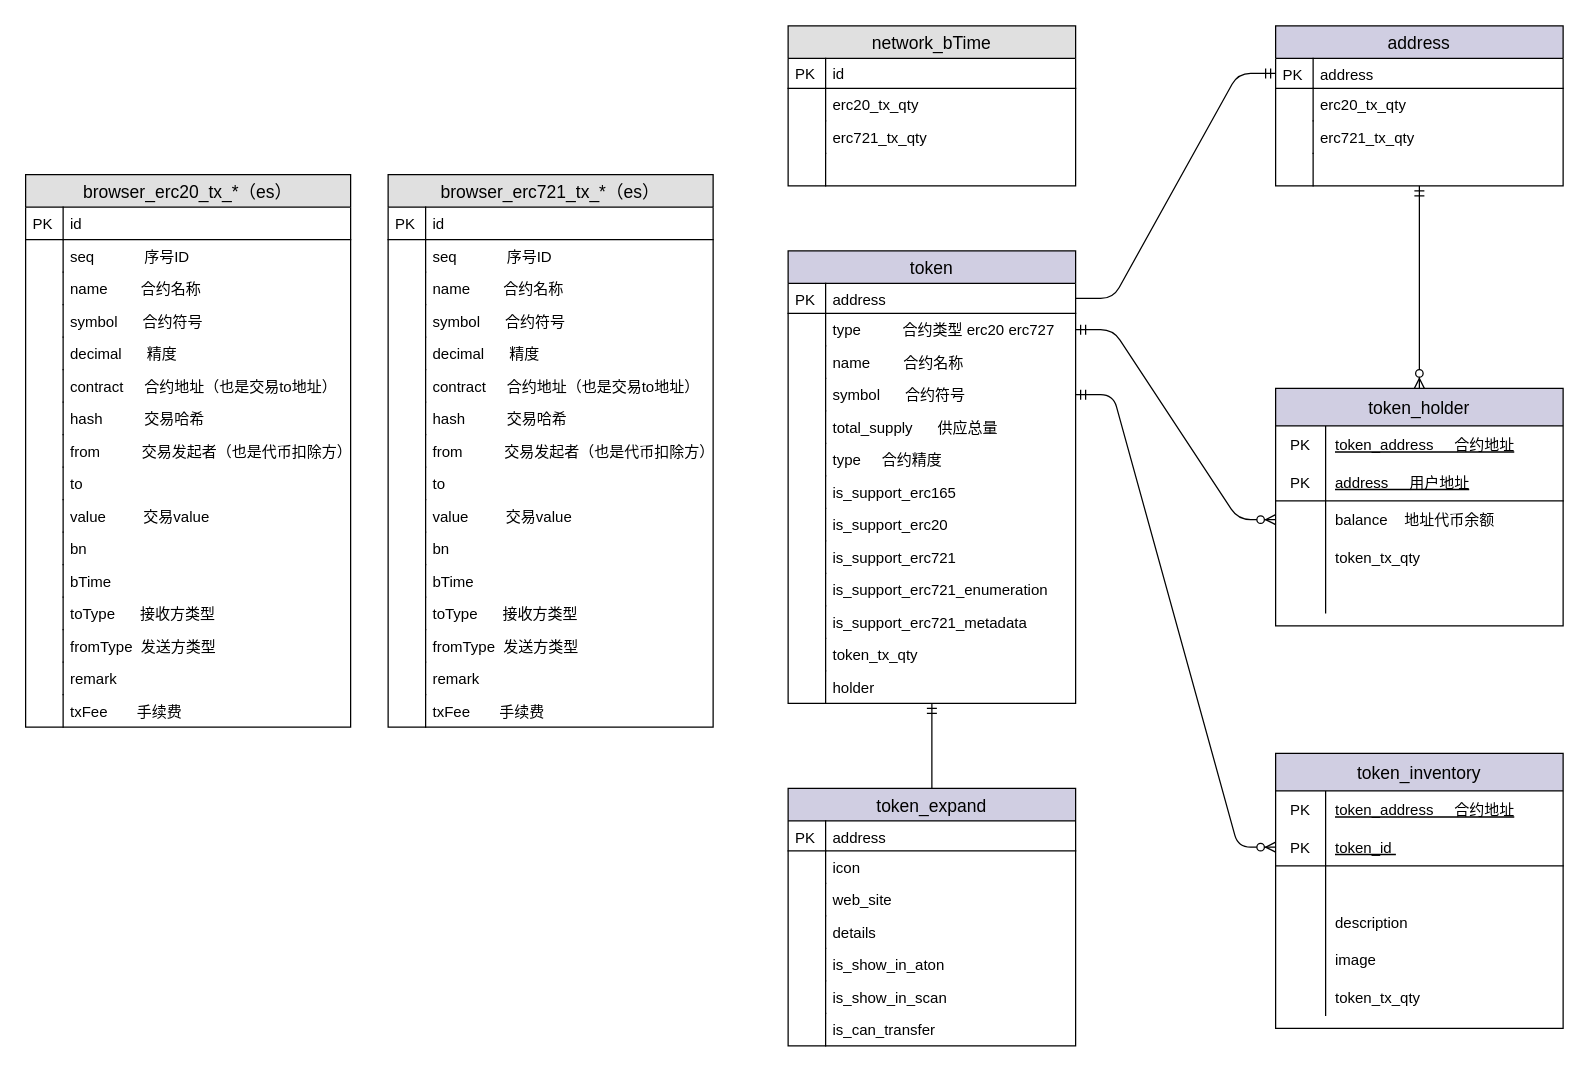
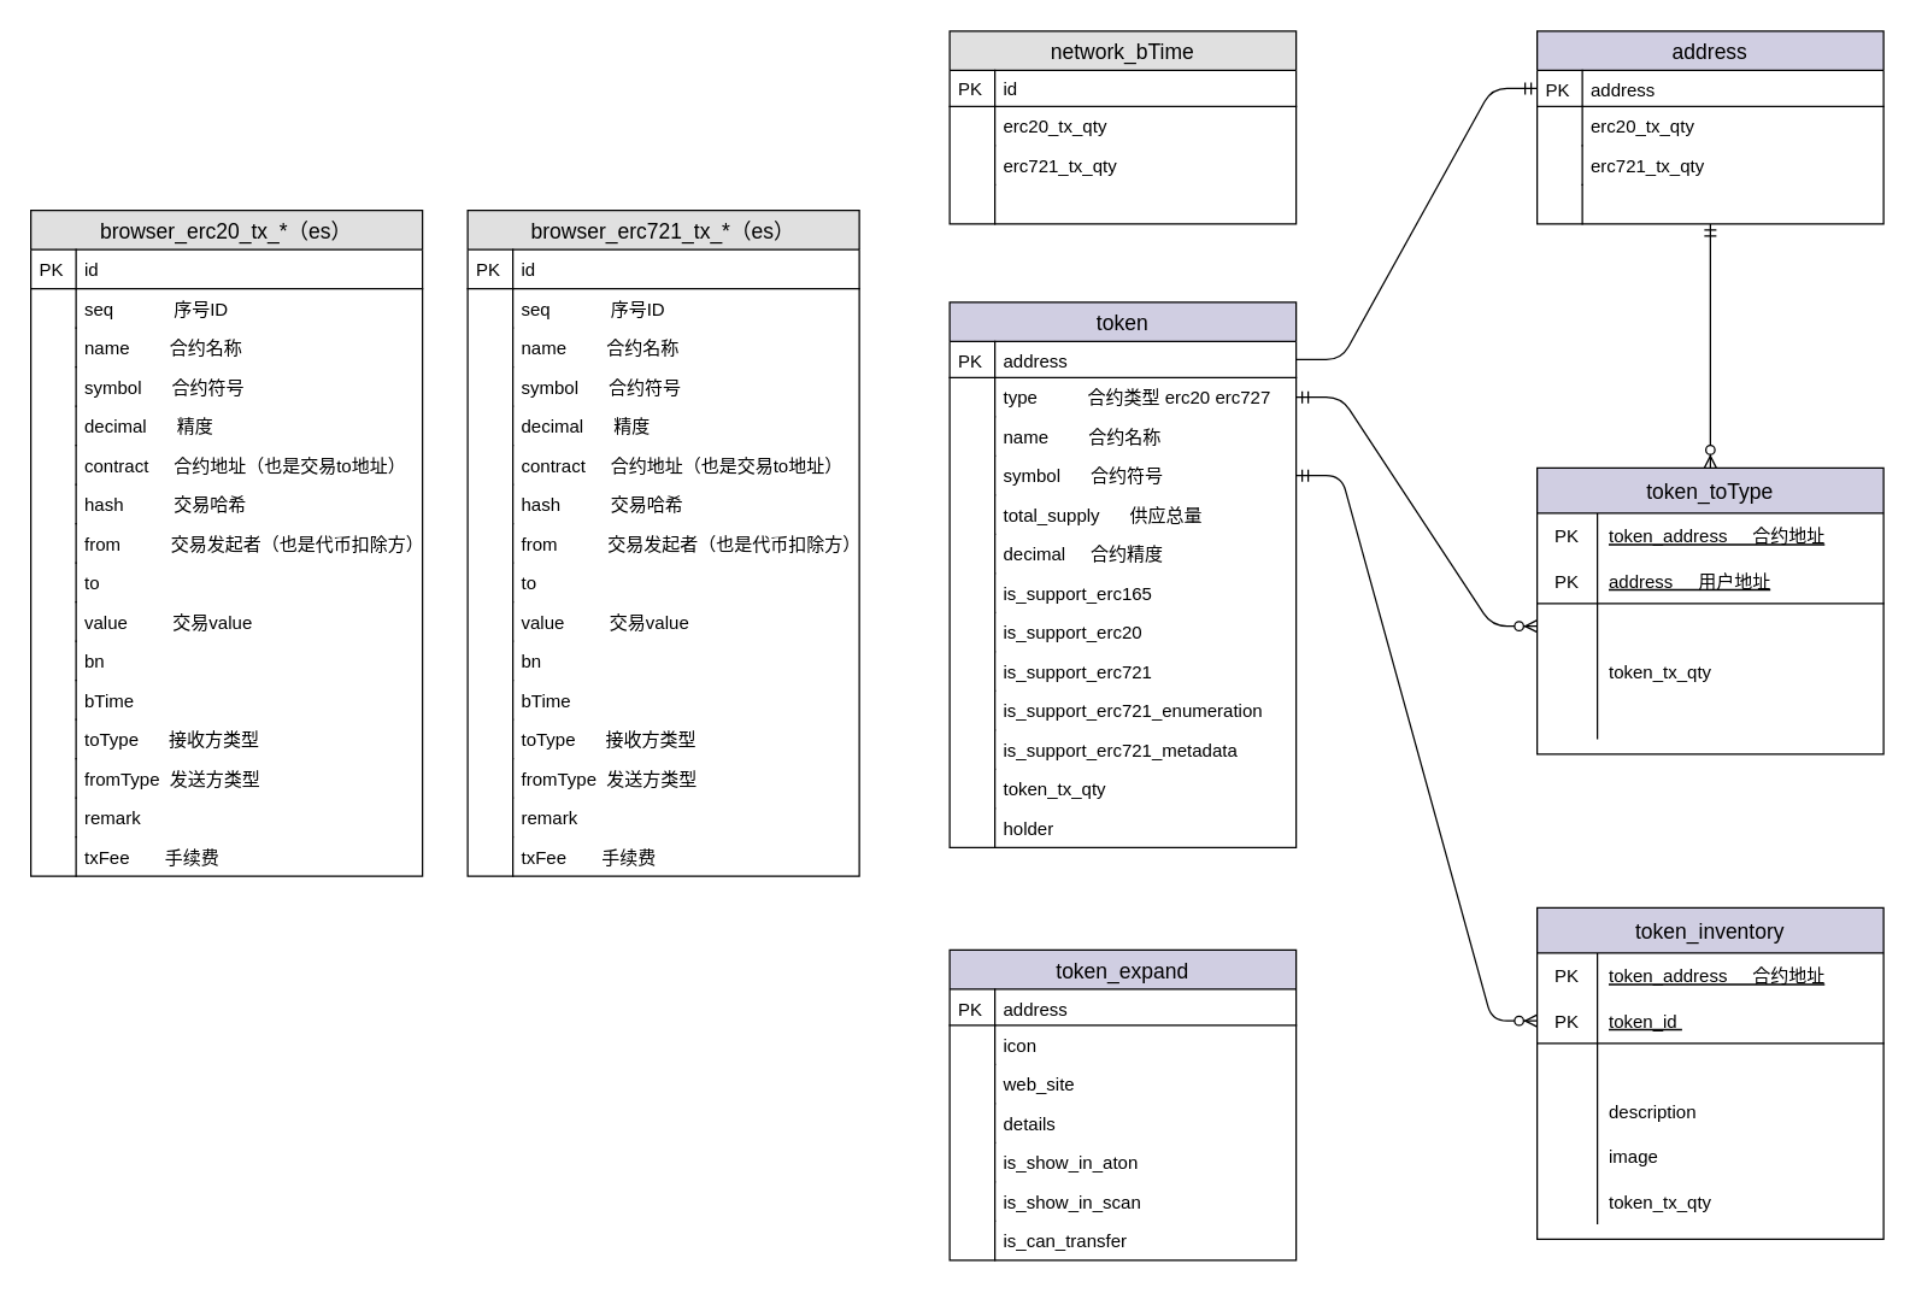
- <mxCell id="2" value="token_holder" style="shape=table;startSize=30;container=1;collapsible=1;childLayout=tableLayout;fixedRows=1;rowLines=0;fontStyle=0;align=center;resizeLast=1;fillColor=#D0CEE2;fontSize=14;" parent="1" vertex="1"><mxGeometry x="1020" y="310" width="230" height="190" as="geometry" /></mxCell>
+ <mxCell id="2" value="token_toType" style="shape=table;startSize=30;container=1;collapsible=1;childLayout=tableLayout;fixedRows=1;rowLines=0;fontStyle=0;align=center;resizeLast=1;fillColor=#D0CEE2;fontSize=14;" parent="1" vertex="1"><mxGeometry x="1020" y="310" width="230" height="190" as="geometry" /></mxCell>
- <mxCell id="70" value="type     合约精度" style="shape=partialRectangle;top=0;left=0;right=0;bottom=0;align=left;verticalAlign=top;fillColor=none;spacingLeft=34;spacingRight=4;overflow=hidden;rotatable=0;points=[[0,0.5],[1,0.5]];portConstraint=eastwest;dropTarget=0;fontSize=12;fontStyle=0" parent="59" vertex="1"><mxGeometry y="154" width="230" height="26" as="geometry" /></mxCell>
+ <mxCell id="70" value="decimal     合约精度" style="shape=partialRectangle;top=0;left=0;right=0;bottom=0;align=left;verticalAlign=top;fillColor=none;spacingLeft=34;spacingRight=4;overflow=hidden;rotatable=0;points=[[0,0.5],[1,0.5]];portConstraint=eastwest;dropTarget=0;fontSize=12;fontStyle=0" parent="59" vertex="1"><mxGeometry y="154" width="230" height="26" as="geometry" /></mxCell>
- <mxCell id="11" value="balance    地址代币余额" style="shape=partialRectangle;connectable=0;fillColor=none;top=0;left=0;bottom=0;right=0;align=left;spacingLeft=6;overflow=hidden;" parent="9" vertex="1"><mxGeometry x="40" width="190" height="30" as="geometry" /></mxCell>
- <mxCell id="57" value="" style="fontSize=12;html=1;endArrow=ERmandOne;startArrow=none;exitX=0.5;exitY=0;exitDx=0;exitDy=0;startFill=0;" parent="1" source="86" target="84" edge="1"><mxGeometry width="100" height="100" relative="1" as="geometry"><mxPoint x="730" y="750" as="sourcePoint" /><mxPoint x="750" y="602" as="targetPoint" /></mxGeometry></mxCell>
